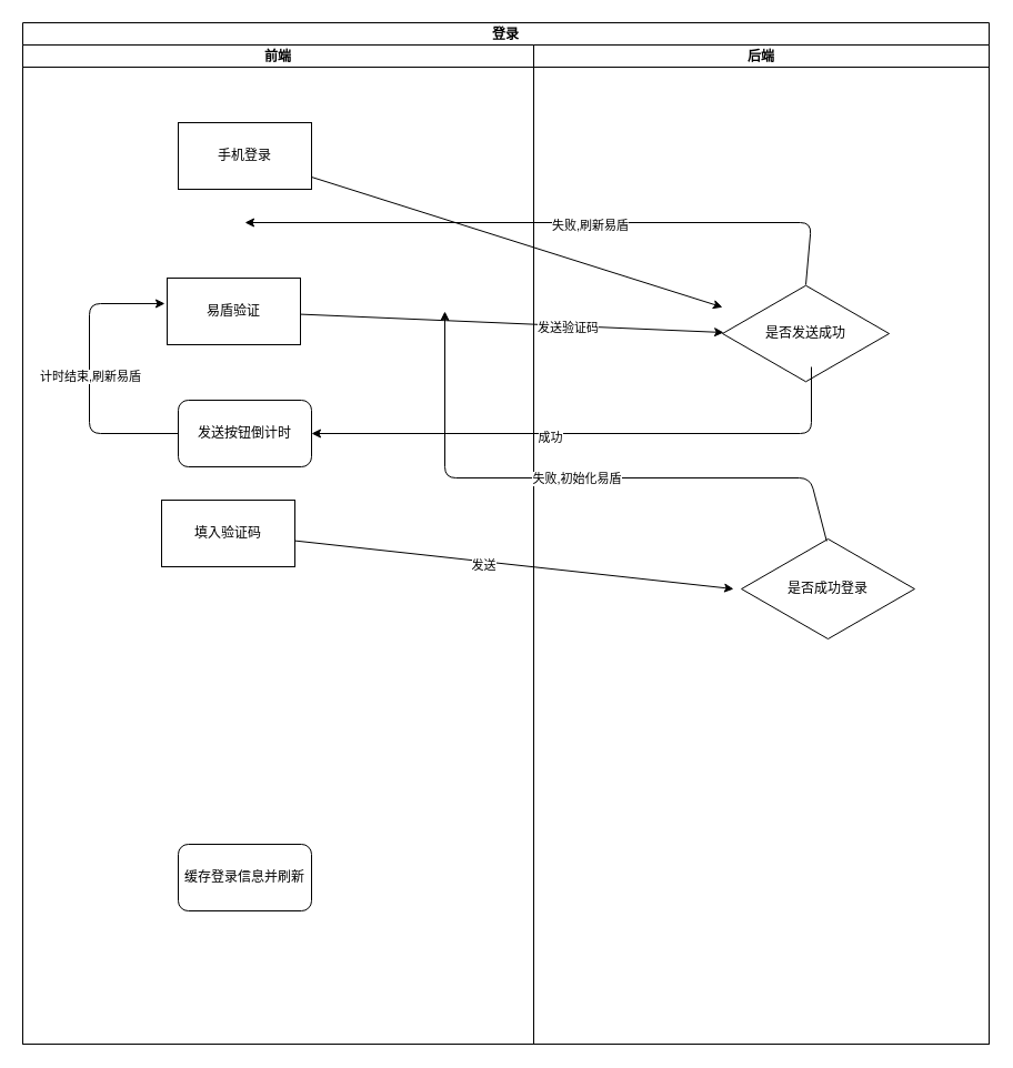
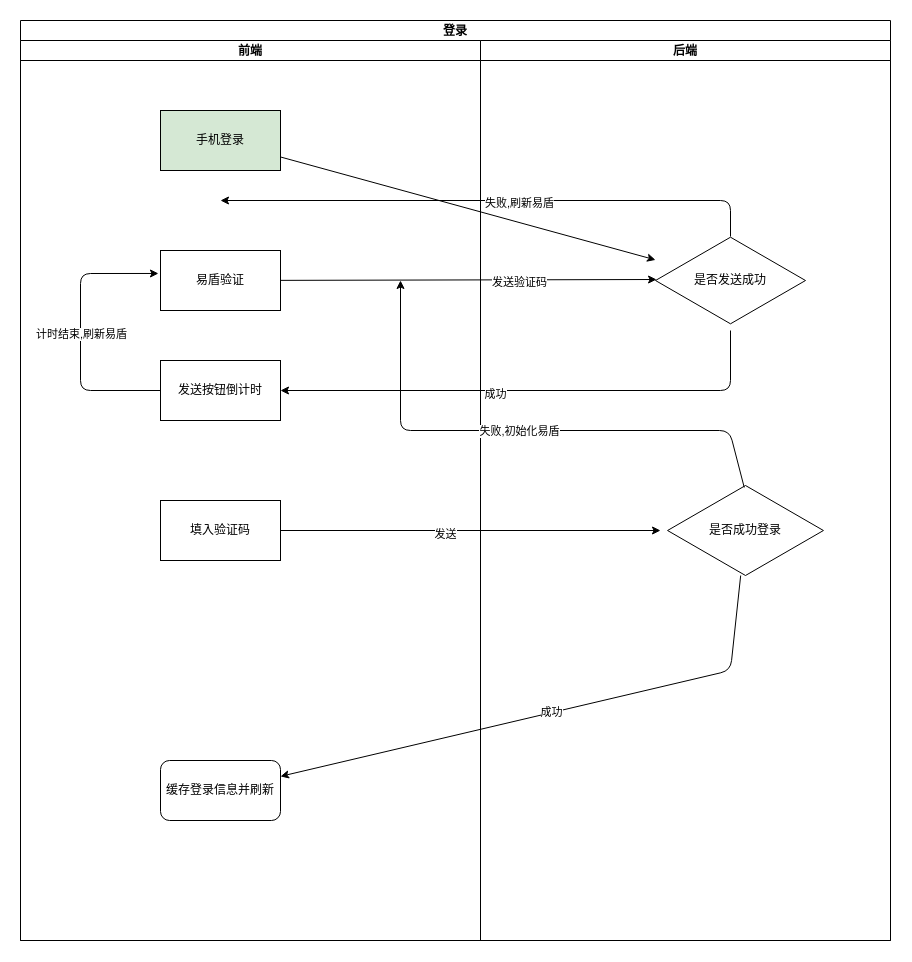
- <mxCell id="5" value="手机登录" style="rounded=0;whiteSpace=wrap;html=1;" vertex="1" parent="3"><mxGeometry x="140" y="70" width="120" height="60" as="geometry" /></mxCell>
+ <mxCell id="5" value="手机登录" style="rounded=0;whiteSpace=wrap;html=1;fillColor=#d5e8d4;" vertex="1" parent="3"><mxGeometry x="140" y="70" width="120" height="60" as="geometry" /></mxCell>
- <mxCell id="6" value="易盾验证" style="rounded=0;whiteSpace=wrap;html=1;" vertex="1" parent="3"><mxGeometry x="130" y="210" width="120" height="60" as="geometry" /></mxCell>
+ <mxCell id="6" value="易盾验证" style="rounded=0;whiteSpace=wrap;html=1;" vertex="1" parent="3"><mxGeometry x="140" y="210" width="120" height="60" as="geometry" /></mxCell>
- <mxCell id="13" value="是否发送成功" style="html=1;whiteSpace=wrap;aspect=fixed;shape=isoRectangle;" vertex="1" parent="12"><mxGeometry x="170" y="215" width="150" height="90" as="geometry" /></mxCell>
+ <mxCell id="13" value="是否发送成功" style="html=1;whiteSpace=wrap;aspect=fixed;shape=isoRectangle;" vertex="1" parent="12"><mxGeometry x="175" y="195" width="150" height="90" as="geometry" /></mxCell>
- <mxCell id="7" value="发送按钮倒计时" style="whiteSpace=wrap;html=1;rounded=1;" vertex="1" parent="3"><mxGeometry x="140" y="320" width="120" height="60" as="geometry" /></mxCell>
+ <mxCell id="7" value="发送按钮倒计时" style="rounded=0;whiteSpace=wrap;html=1;" vertex="1" parent="3"><mxGeometry x="140" y="320" width="120" height="60" as="geometry" /></mxCell>
- <mxCell id="8" value="填入验证码" style="whiteSpace=wrap;html=1;rounded=0;" vertex="1" parent="3"><mxGeometry x="125" y="410" width="120" height="60" as="geometry" /></mxCell>
+ <mxCell id="8" value="填入验证码" style="whiteSpace=wrap;html=1;rounded=0;" vertex="1" parent="3"><mxGeometry x="140" y="460" width="120" height="60" as="geometry" /></mxCell>
+ <mxCell id="21" value="成功" style="edgeStyle=none;html=1;" edge="1" parent="2" source="14" target="11"><mxGeometry relative="1" as="geometry"><Array as="points"><mxPoint x="710" y="650" /></Array></mxGeometry></mxCell>
